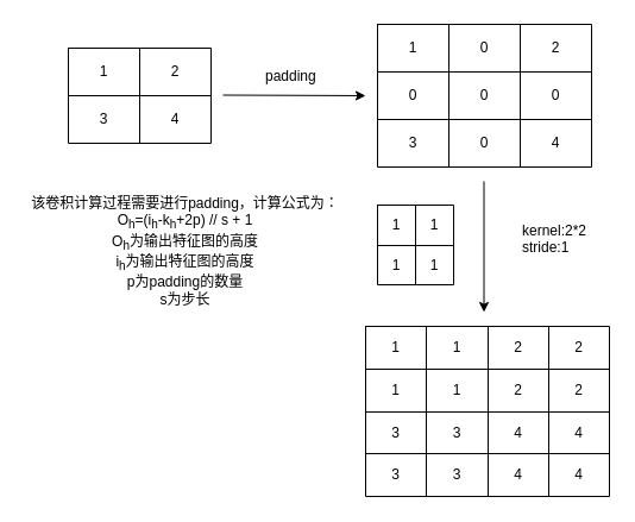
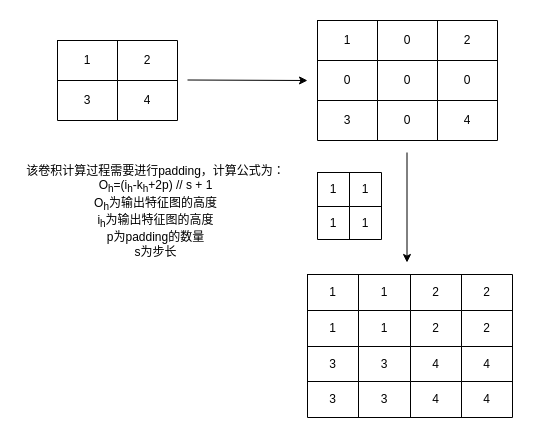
- <mxCell id="2" value="&amp;nbsp; &amp;nbsp;padding" style="text;whiteSpace=wrap;html=1;" vertex="1" parent="1"><mxGeometry x="210.5" y="50" width="70" height="30" as="geometry" /></mxCell>
- <mxCell id="25" value="&amp;nbsp; &amp;nbsp;kernel:2*2&lt;br&gt;&amp;nbsp; &amp;nbsp;stride:1" style="text;whiteSpace=wrap;html=1;" vertex="1" parent="1"><mxGeometry x="427" y="180" width="70" height="40" as="geometry" /></mxCell>
